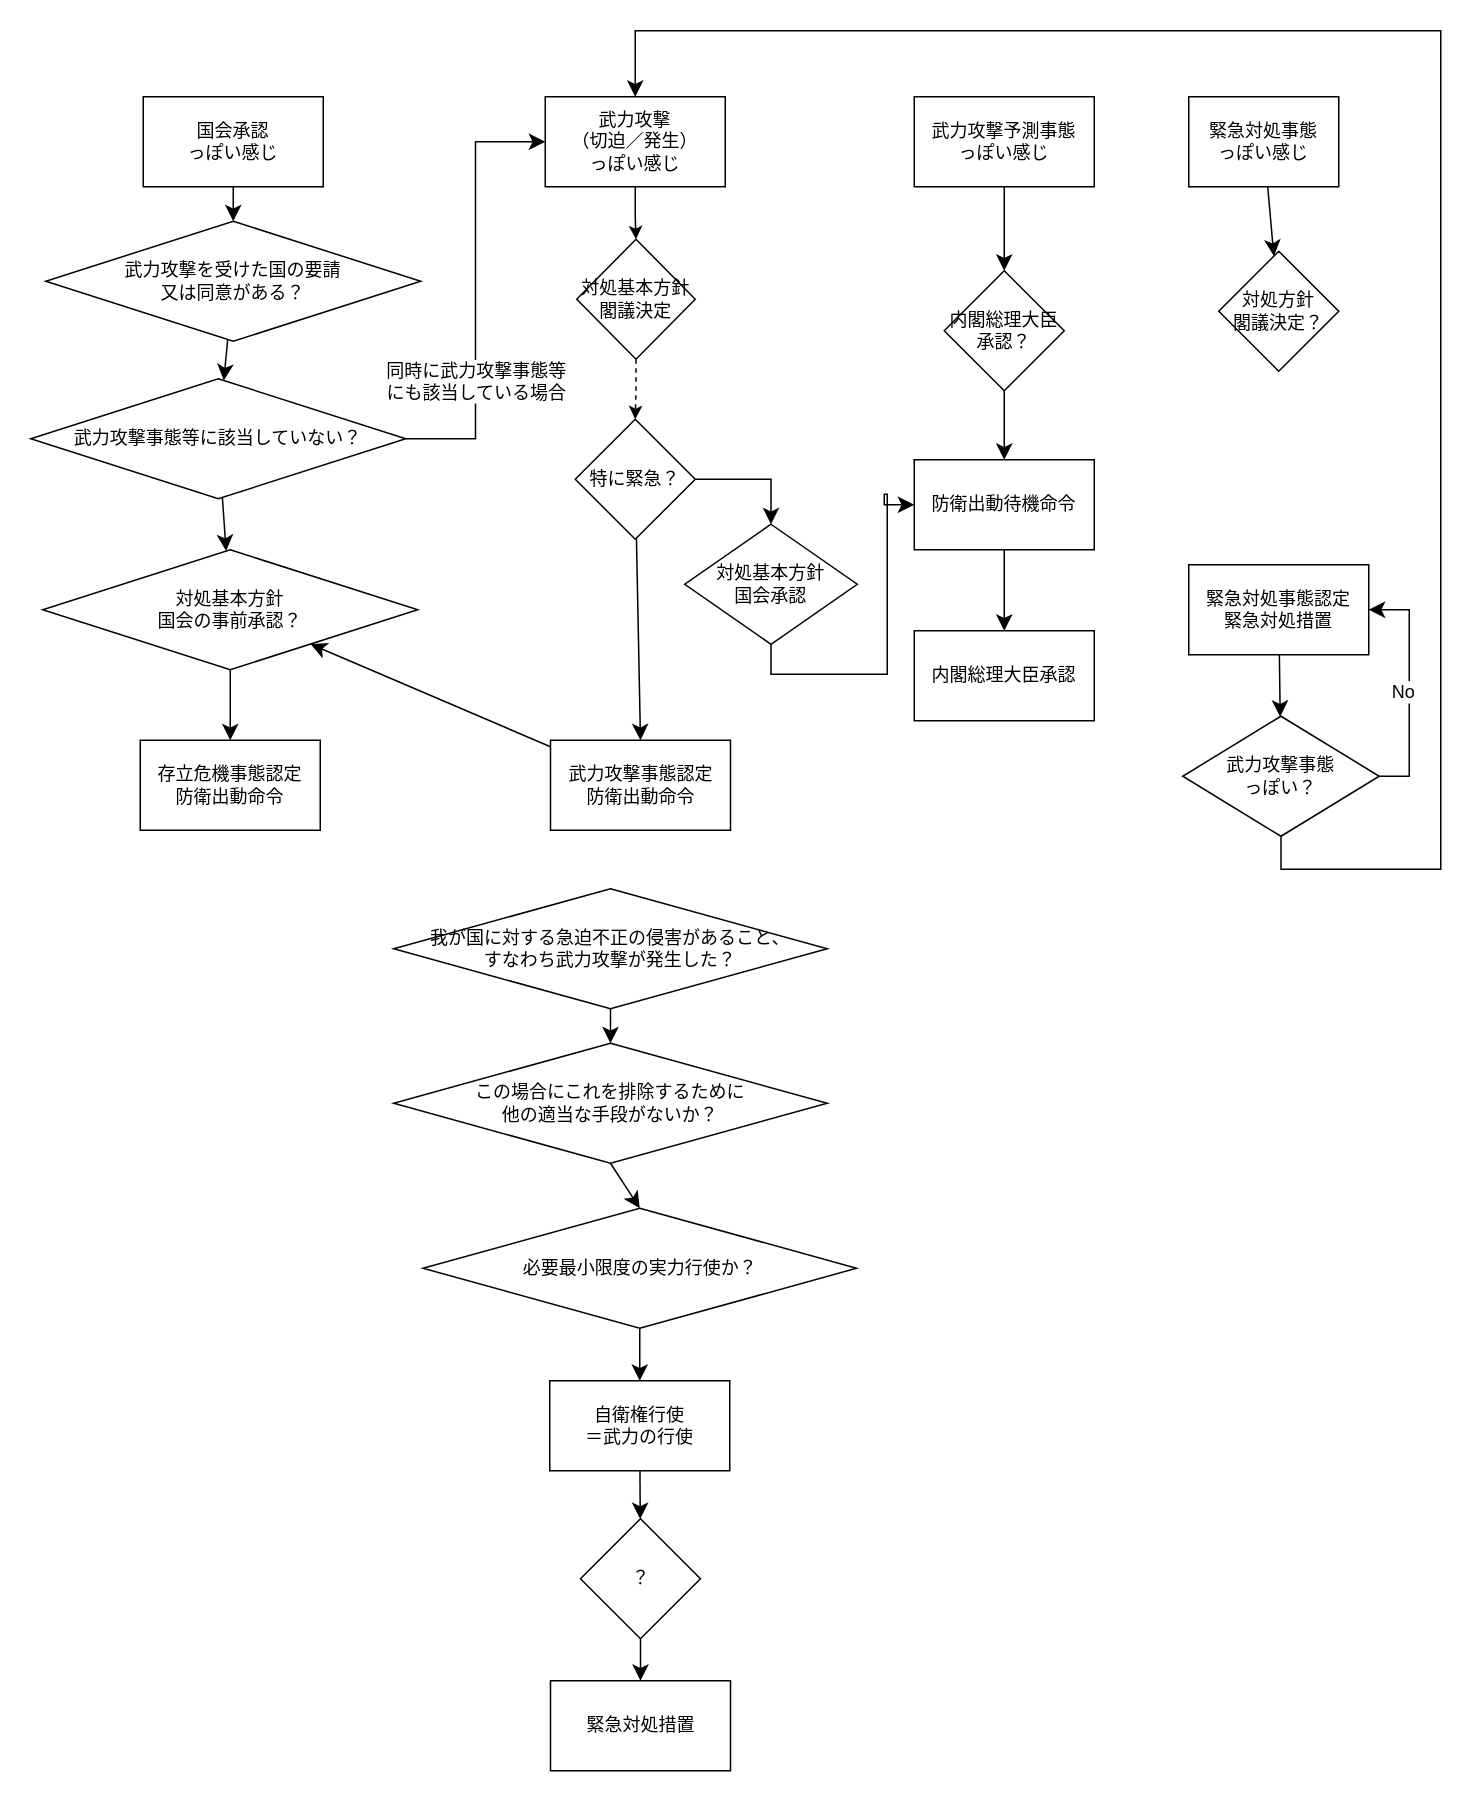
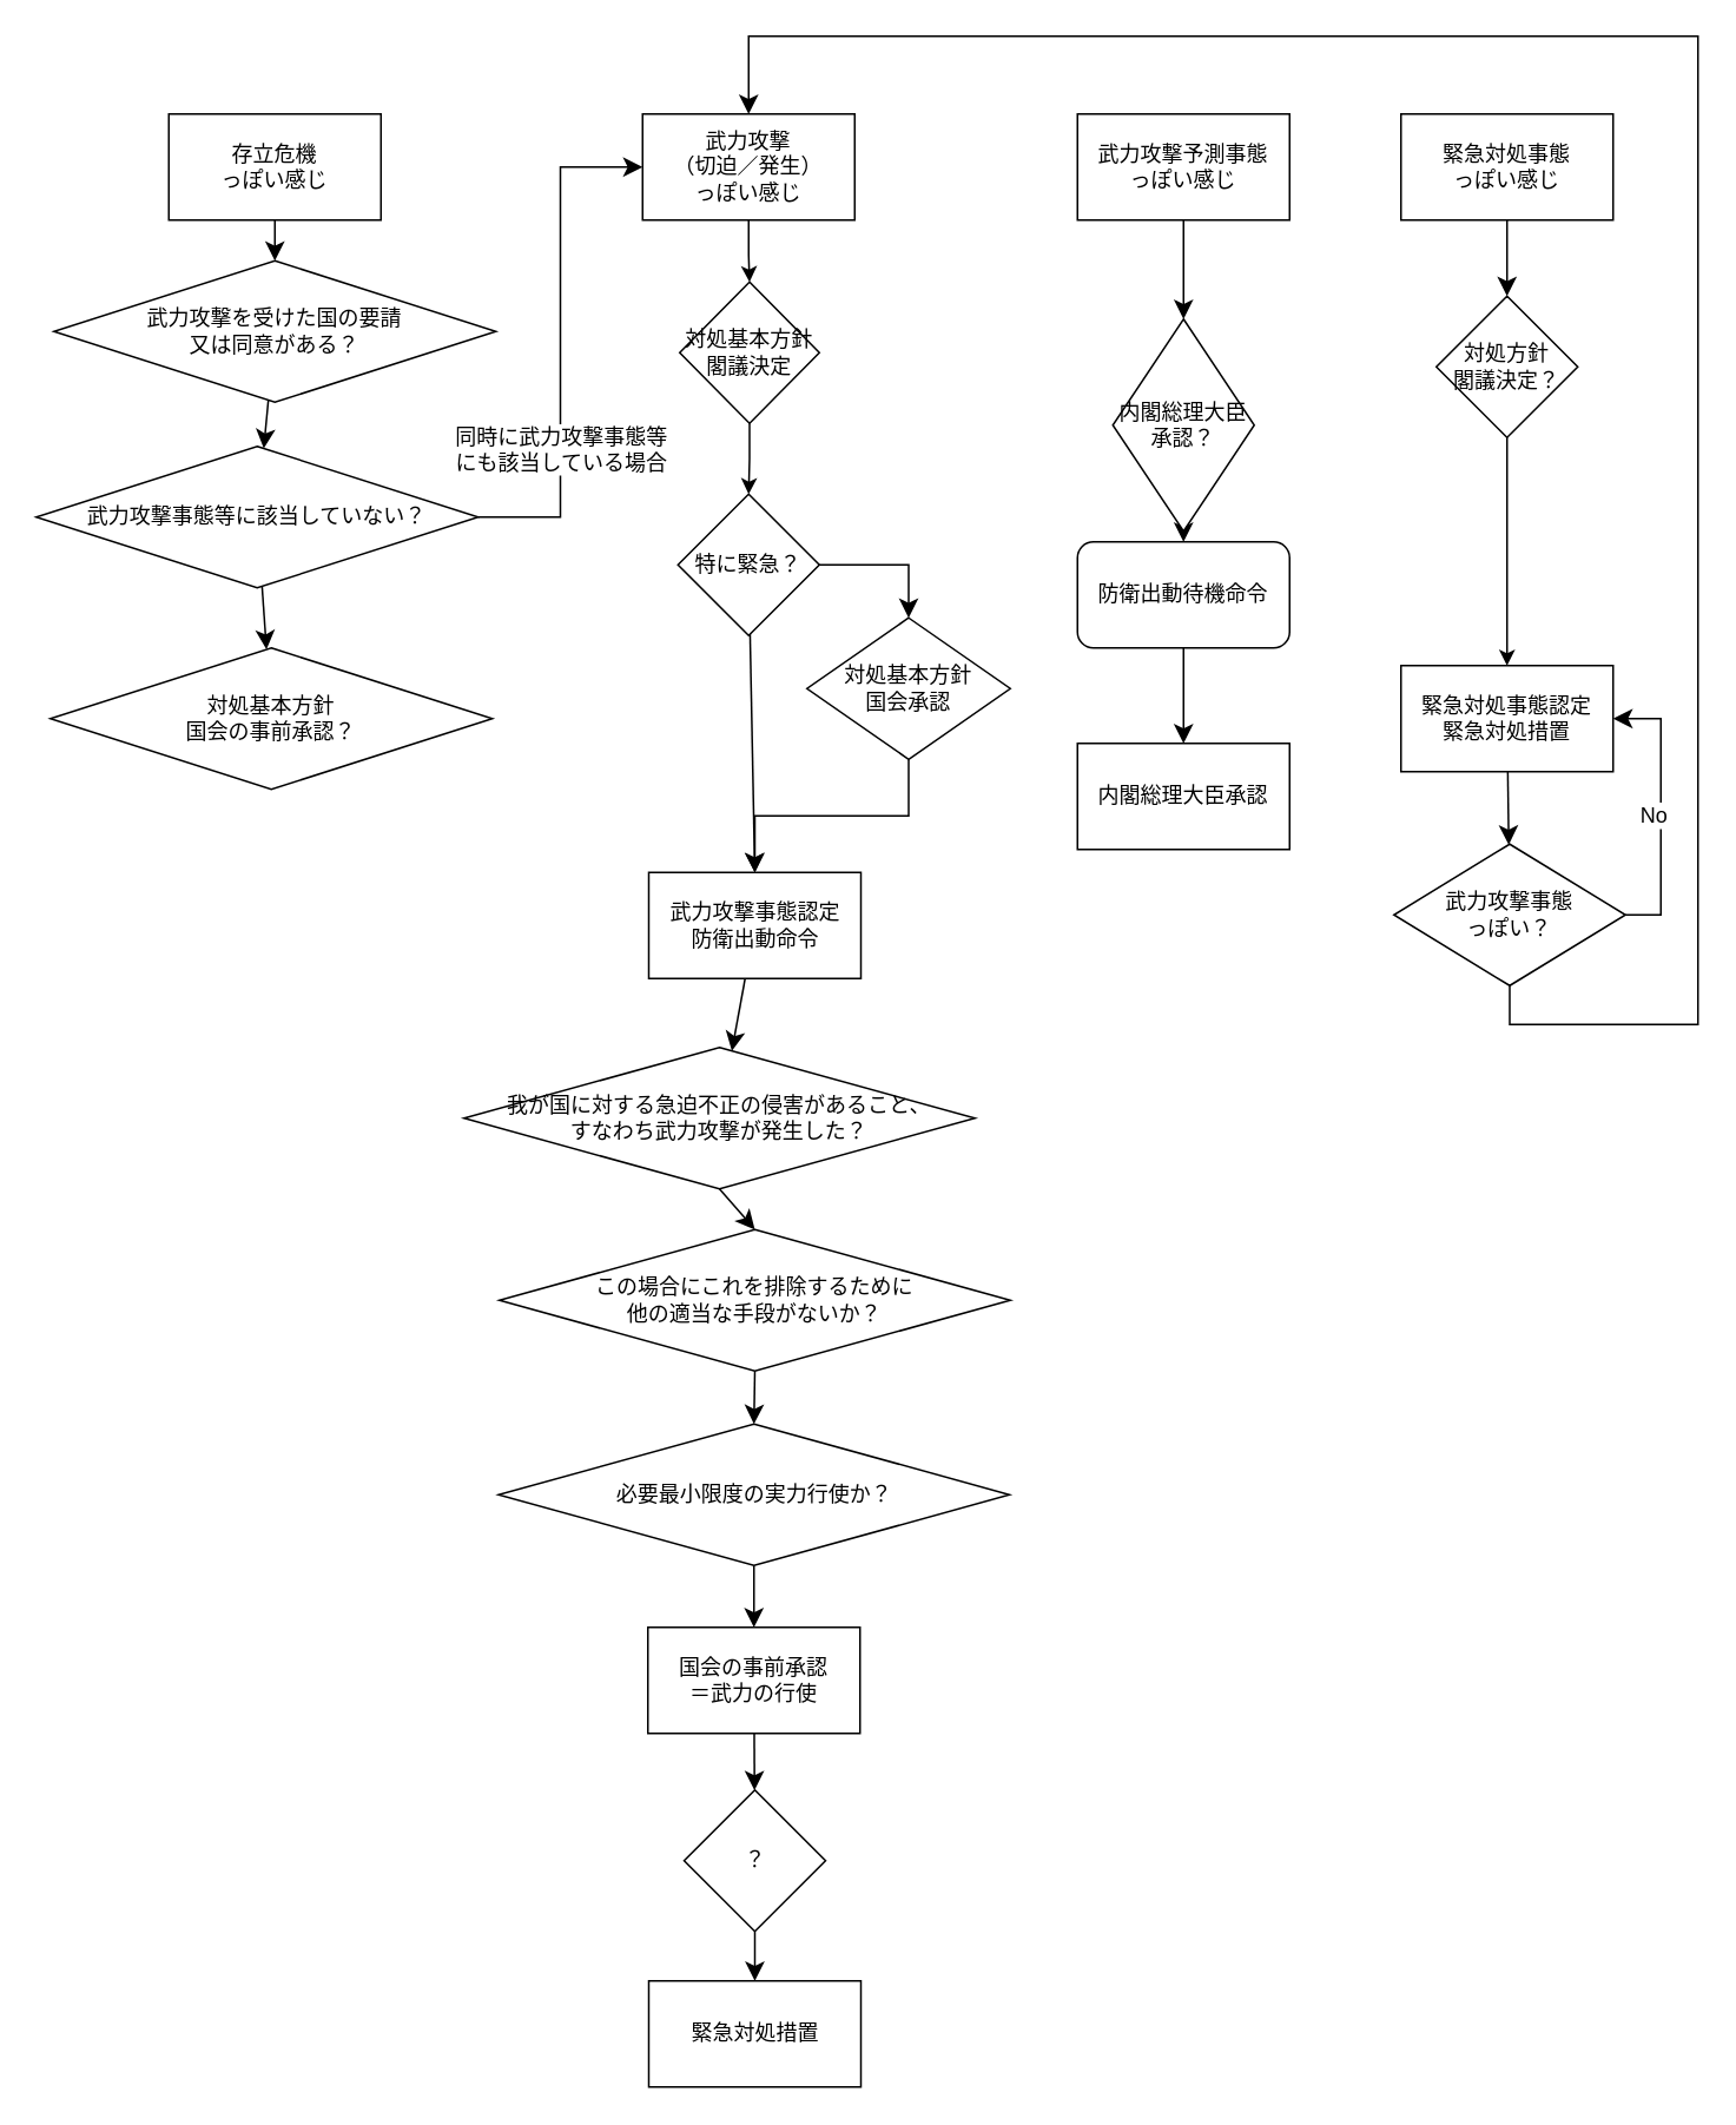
- <mxCell id="3" value="国会承認&lt;div&gt;っぽい感じ&lt;/div&gt;" style="rounded=0;whiteSpace=wrap;html=1;" parent="1" vertex="1"><mxGeometry x="95" y="64" width="120" height="60" as="geometry" /></mxCell>
+ <mxCell id="3" value="存立危機&lt;div&gt;っぽい感じ&lt;/div&gt;" style="rounded=0;whiteSpace=wrap;html=1;" parent="1" vertex="1"><mxGeometry x="95" y="64" width="120" height="60" as="geometry" /></mxCell>
- <mxCell id="39" value="緊急対処事態&lt;div&gt;っぽい感じ&lt;br&gt;&lt;/div&gt;" style="rounded=0;whiteSpace=wrap;html=1;" parent="1" vertex="1"><mxGeometry x="792" y="64" width="100" height="60" as="geometry" /></mxCell>
+ <mxCell id="39" value="緊急対処事態&lt;div&gt;っぽい感じ&lt;br&gt;&lt;/div&gt;" style="rounded=0;whiteSpace=wrap;html=1;" parent="1" vertex="1"><mxGeometry x="792" y="64" width="120" height="60" as="geometry" /></mxCell>
- <mxCell id="49" value="内閣総理大臣承認？" style="rhombus;whiteSpace=wrap;html=1;rounded=0;" parent="1" vertex="1"><mxGeometry x="629" y="180" width="80" height="80" as="geometry" /></mxCell>
+ <mxCell id="49" value="内閣総理大臣承認？" style="rhombus;whiteSpace=wrap;html=1;rounded=0;" parent="1" vertex="1"><mxGeometry x="629" y="180" width="80" height="120" as="geometry" /></mxCell>
- <mxCell id="50" style="edgeStyle=orthogonalEdgeStyle;rounded=0;orthogonalLoop=1;jettySize=auto;html=1;exitX=0.5;exitY=1;exitDx=0;exitDy=0;entryX=0.5;entryY=0;entryDx=0;entryDy=0;dashed=1;" edge="1" parent="1" source="51" target="35"><mxGeometry relative="1" as="geometry" /></mxCell>
+ <mxCell id="50" style="edgeStyle=orthogonalEdgeStyle;rounded=0;orthogonalLoop=1;jettySize=auto;html=1;exitX=0.5;exitY=1;exitDx=0;exitDy=0;entryX=0.5;entryY=0;entryDx=0;entryDy=0;" edge="1" parent="1" source="51" target="35"><mxGeometry relative="1" as="geometry" /></mxCell>
+ <mxCell id="40" style="edgeStyle=orthogonalEdgeStyle;rounded=0;orthogonalLoop=1;jettySize=auto;html=1;exitX=0.5;exitY=1;exitDx=0;exitDy=0;entryX=0.5;entryY=0;entryDx=0;entryDy=0;" edge="1" parent="1" source="41" target="43"><mxGeometry relative="1" as="geometry" /></mxCell>
- <mxCell id="12" value="防衛出動待機命令" style="rounded=0;whiteSpace=wrap;html=1;" parent="1" vertex="1"><mxGeometry x="609" y="306" width="120" height="60" as="geometry" /></mxCell>
+ <mxCell id="12" value="防衛出動待機命令" style="whiteSpace=wrap;html=1;rounded=1;" parent="1" vertex="1"><mxGeometry x="609" y="306" width="120" height="60" as="geometry" /></mxCell>
- <mxCell id="36" style="edgeStyle=orthogonalEdgeStyle;rounded=0;orthogonalLoop=1;jettySize=auto;html=1;exitX=0.5;exitY=1;exitDx=0;exitDy=0;fontSize=12;startSize=8;endSize=8;" parent="1" source="37" target="12" edge="1"><mxGeometry relative="1" as="geometry" /></mxCell>
+ <mxCell id="36" style="edgeStyle=orthogonalEdgeStyle;rounded=0;orthogonalLoop=1;jettySize=auto;html=1;exitX=0.5;exitY=1;exitDx=0;exitDy=0;entryX=0.5;entryY=0;entryDx=0;entryDy=0;fontSize=12;startSize=8;endSize=8;" parent="1" source="37" target="10" edge="1"><mxGeometry relative="1" as="geometry" /></mxCell>
- <mxCell id="9" value="" style="edgeStyle=none;curved=1;rounded=0;orthogonalLoop=1;jettySize=auto;html=1;fontSize=12;startSize=8;endSize=8;" parent="1" source="10" target="31" edge="1"><mxGeometry relative="1" as="geometry" /></mxCell>
+ <mxCell id="9" value="" style="edgeStyle=none;curved=1;rounded=0;orthogonalLoop=1;jettySize=auto;html=1;fontSize=12;startSize=8;endSize=8;" parent="1" source="10" target="14" edge="1"><mxGeometry relative="1" as="geometry" /></mxCell>
- <mxCell id="30" value="" style="edgeStyle=none;curved=1;rounded=0;orthogonalLoop=1;jettySize=auto;html=1;fontSize=12;startSize=8;endSize=8;" parent="1" source="31" target="8" edge="1"><mxGeometry relative="1" as="geometry" /></mxCell>
- <mxCell id="8" value="&lt;div&gt;存立危機事態認定&lt;br&gt;&lt;/div&gt;防衛出動命令" style="rounded=0;whiteSpace=wrap;html=1;" parent="1" vertex="1"><mxGeometry x="93" y="493" width="120" height="60" as="geometry" /></mxCell>
- <mxCell id="16" value="この場合にこれを排除するために&lt;div&gt;他の適当な手段がないか？&lt;br&gt;&lt;/div&gt;" style="rhombus;whiteSpace=wrap;html=1;rounded=0;" parent="1" vertex="1"><mxGeometry x="262" y="695" width="289" height="80" as="geometry" /></mxCell>
+ <mxCell id="16" value="この場合にこれを排除するために&lt;div&gt;他の適当な手段がないか？&lt;br&gt;&lt;/div&gt;" style="rhombus;whiteSpace=wrap;html=1;rounded=0;" parent="1" vertex="1"><mxGeometry x="282" y="695" width="289" height="80" as="geometry" /></mxCell>
- <mxCell id="20" value="自衛権行使&lt;div&gt;＝武力の行使&lt;/div&gt;" style="whiteSpace=wrap;html=1;rounded=0;" parent="1" vertex="1"><mxGeometry x="366" y="920" width="120" height="60" as="geometry" /></mxCell>
+ <mxCell id="20" value="国会の事前承認&lt;div&gt;＝武力の行使&lt;/div&gt;" style="whiteSpace=wrap;html=1;rounded=0;" parent="1" vertex="1"><mxGeometry x="366" y="920" width="120" height="60" as="geometry" /></mxCell>
